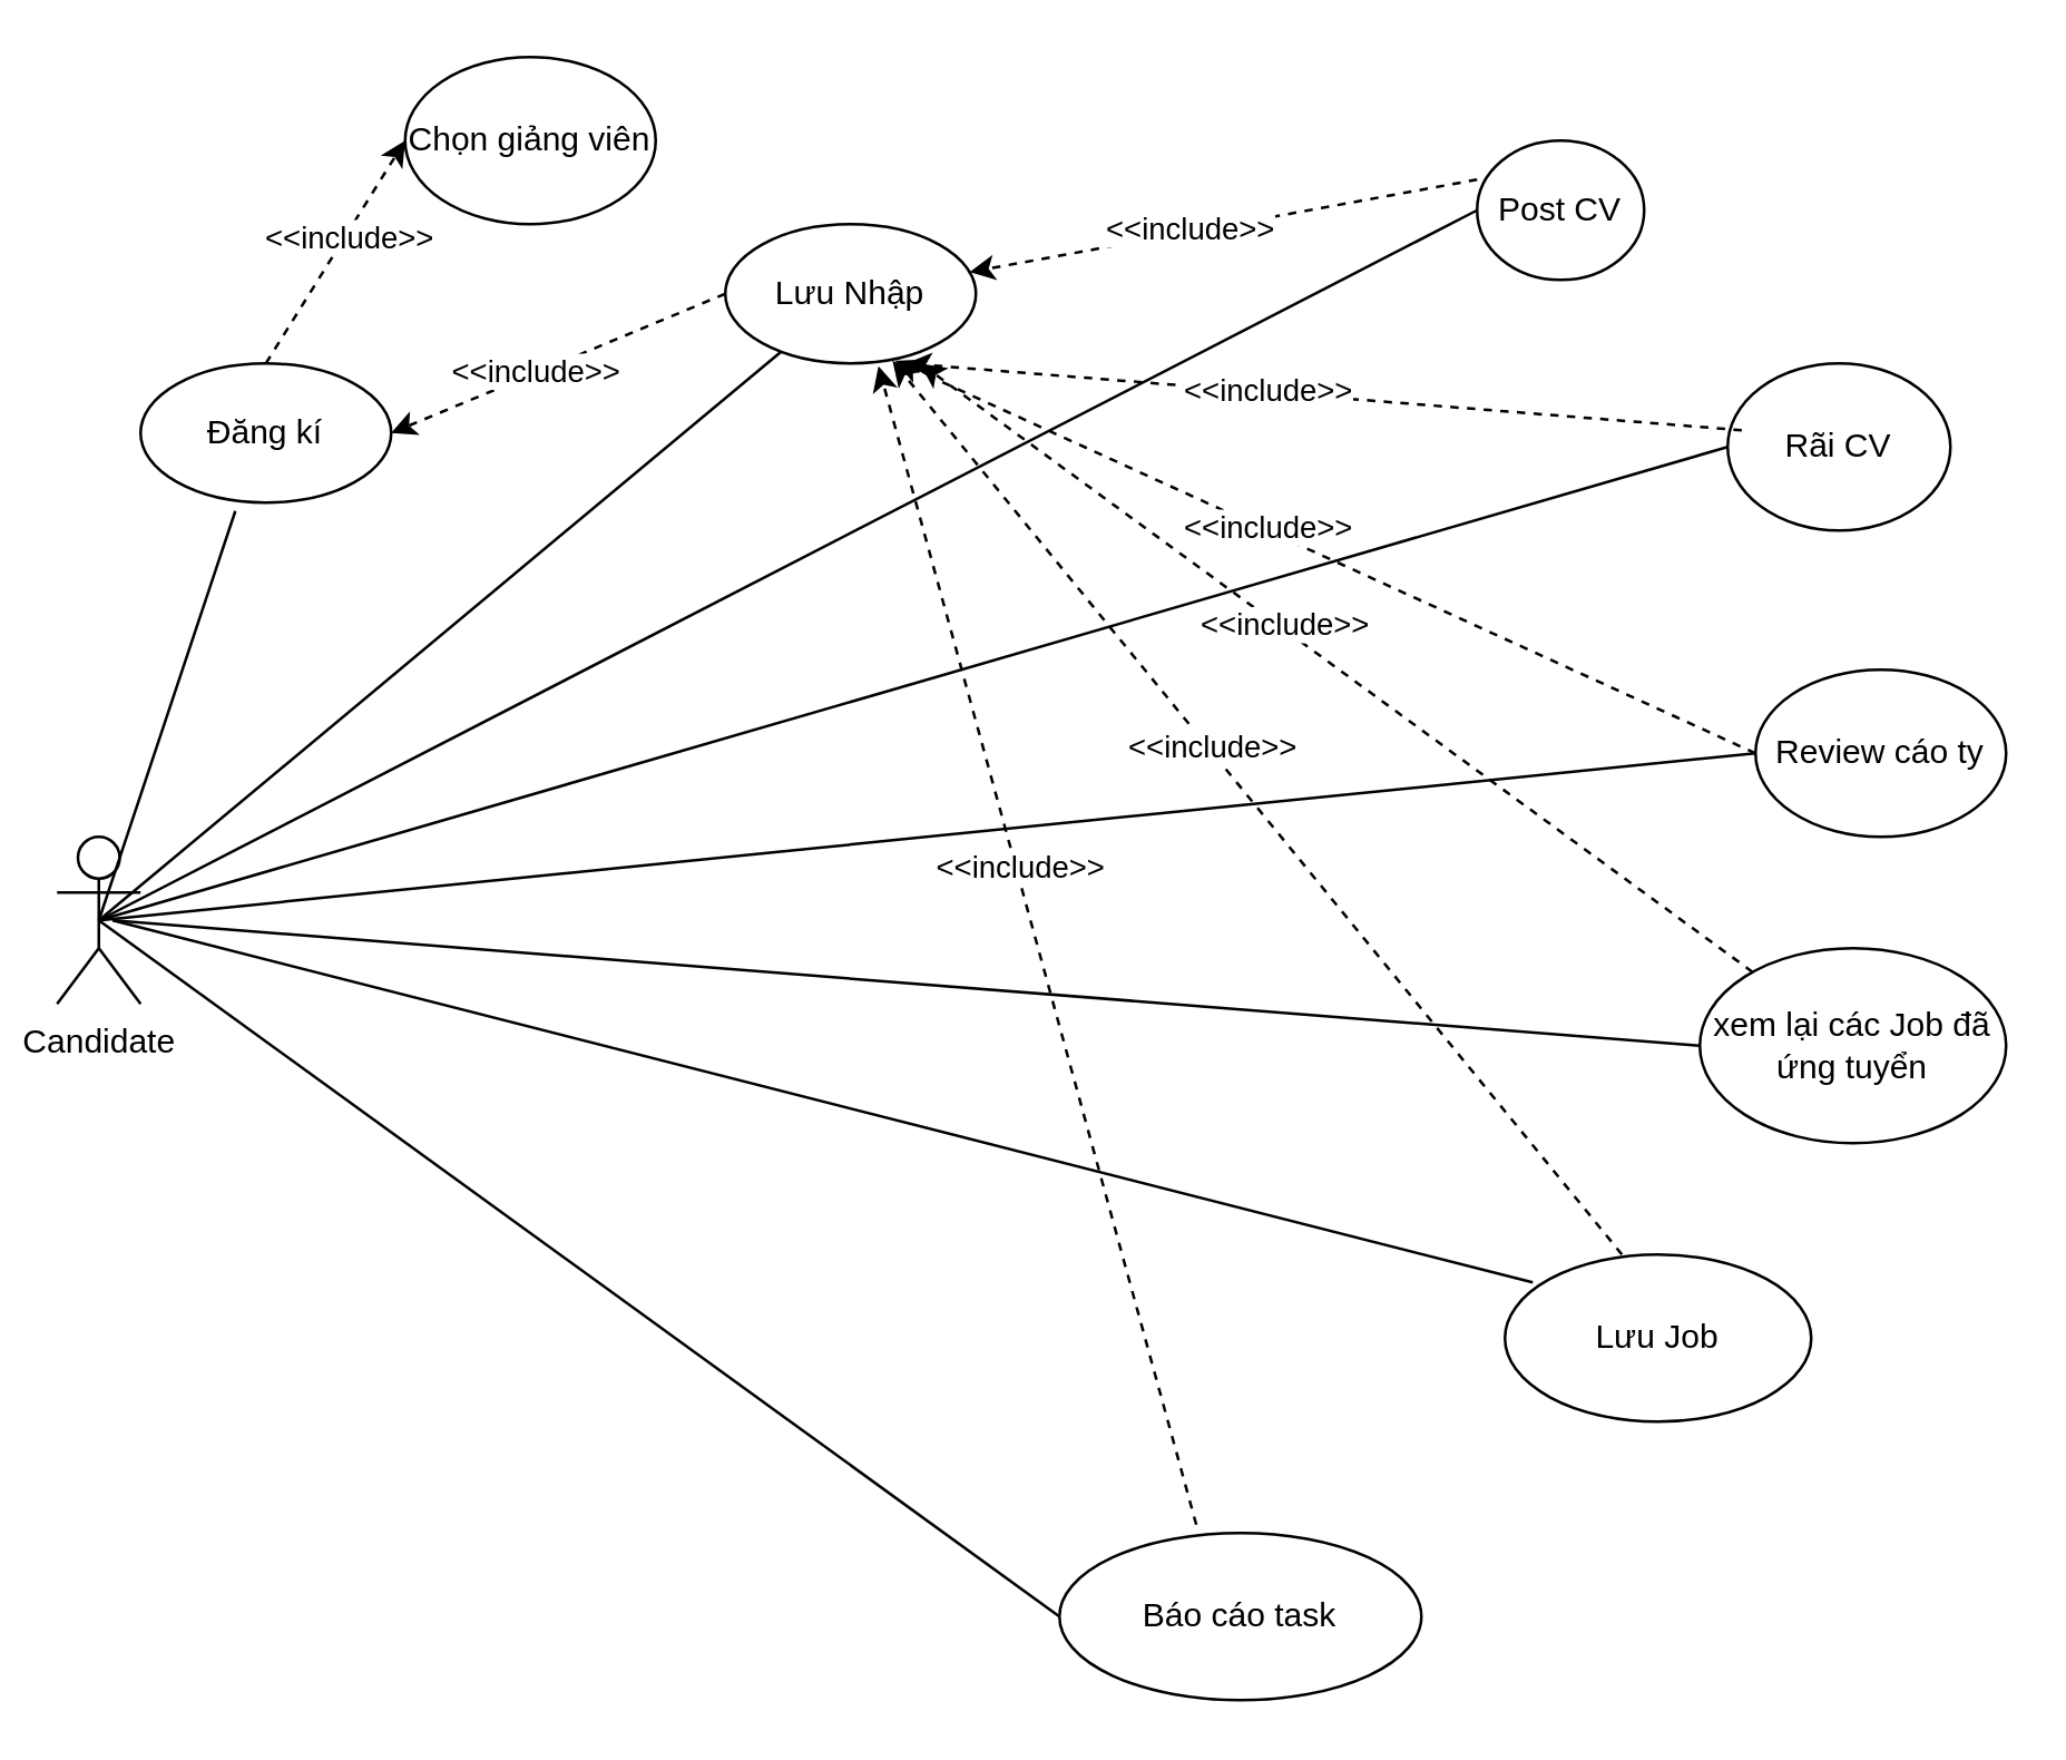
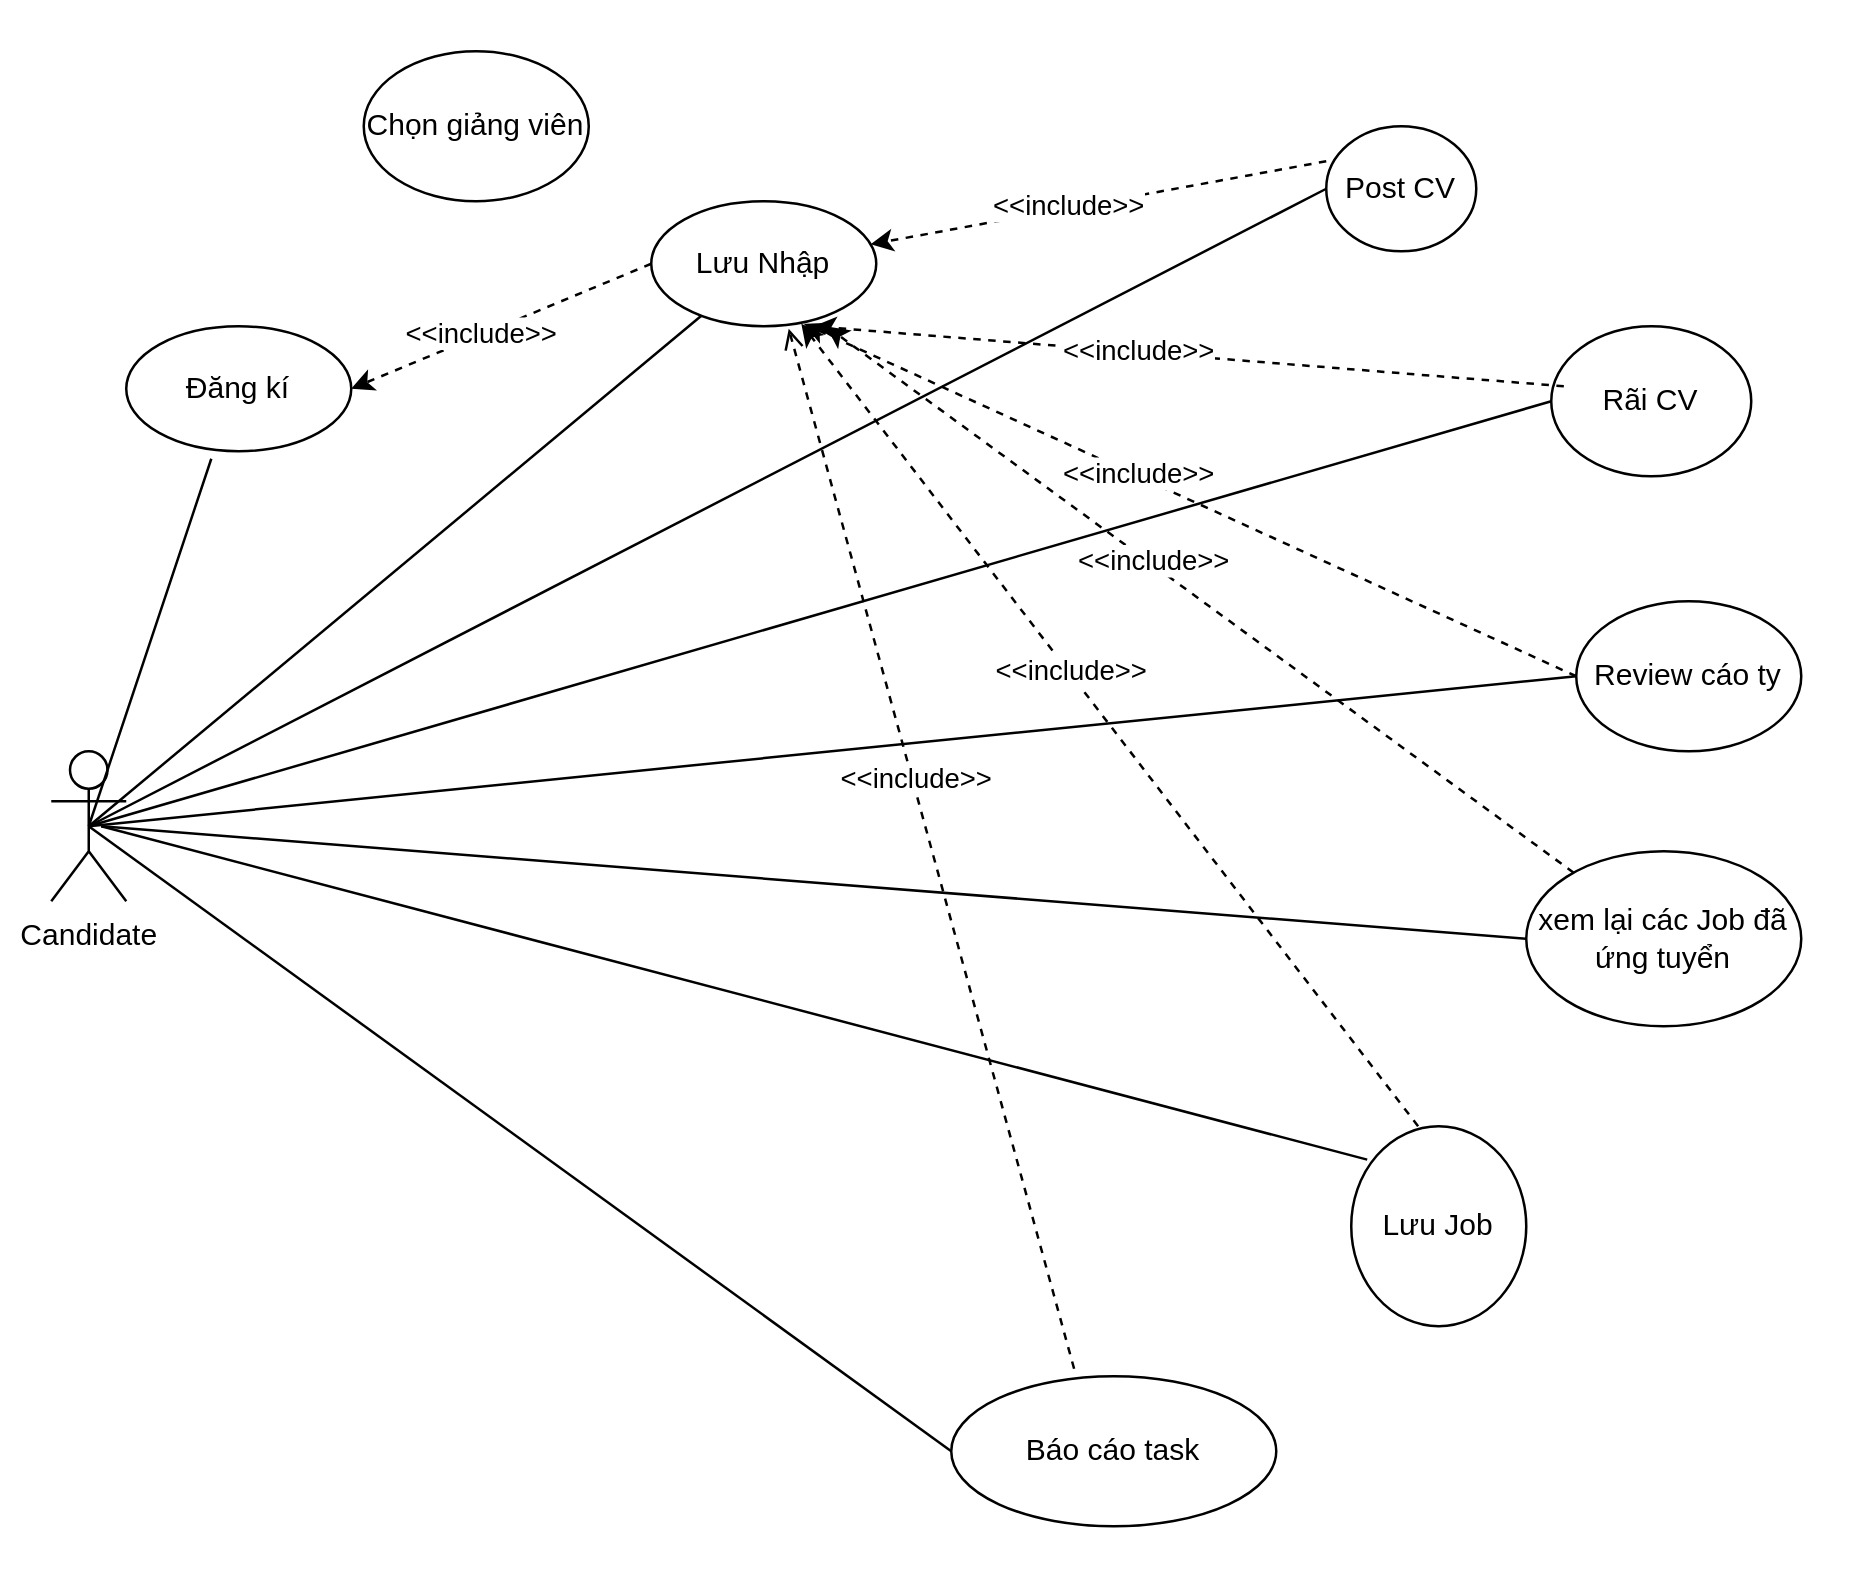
- <mxCell id="9" value="" style="endArrow=classic;html=1;rounded=0;entryX=0;entryY=0.5;entryDx=0;entryDy=0;dashed=1;exitX=0.5;exitY=0;exitDx=0;exitDy=0;" edge="1" parent="1" source="5" target="4"><mxGeometry width="50" height="50" relative="1" as="geometry"><mxPoint x="115" y="100" as="sourcePoint" /><mxPoint x="410" y="380" as="targetPoint" /></mxGeometry></mxCell>
- <mxCell id="10" value="&amp;lt;&amp;lt;include&amp;gt;&amp;gt;" style="edgeLabel;html=1;align=center;verticalAlign=middle;resizable=0;points=[];" vertex="1" connectable="0" parent="9"><mxGeometry x="0.135" y="-1" relative="1" as="geometry"><mxPoint as="offset" /></mxGeometry></mxCell>
- <mxCell id="34" value="" style="endArrow=classic;html=1;rounded=0;entryX=0.611;entryY=1.02;entryDx=0;entryDy=0;dashed=1;entryPerimeter=0;exitX=0.378;exitY=-0.05;exitDx=0;exitDy=0;exitPerimeter=0;" edge="1" parent="1" source="17" target="3"><mxGeometry width="50" height="50" relative="1" as="geometry"><mxPoint x="626" y="425" as="sourcePoint" /><mxPoint x="350" y="150" as="targetPoint" /></mxGeometry></mxCell>
+ <mxCell id="34" value="" style="endArrow=open;html=1;rounded=0;entryX=0.611;entryY=1.02;entryDx=0;entryDy=0;dashed=1;entryPerimeter=0;exitX=0.378;exitY=-0.05;exitDx=0;exitDy=0;exitPerimeter=0;" edge="1" parent="1" source="17" target="3"><mxGeometry width="50" height="50" relative="1" as="geometry"><mxPoint x="626" y="425" as="sourcePoint" /><mxPoint x="350" y="150" as="targetPoint" /></mxGeometry></mxCell>
- <mxCell id="15" value="Lưu Job" style="ellipse;whiteSpace=wrap;html=1;" vertex="1" parent="1"><mxGeometry x="540" y="450" width="110" height="60" as="geometry" /></mxCell>
+ <mxCell id="15" value="Lưu Job" style="ellipse;whiteSpace=wrap;html=1;" vertex="1" parent="1"><mxGeometry x="540" y="450" width="70" height="80" as="geometry" /></mxCell>
